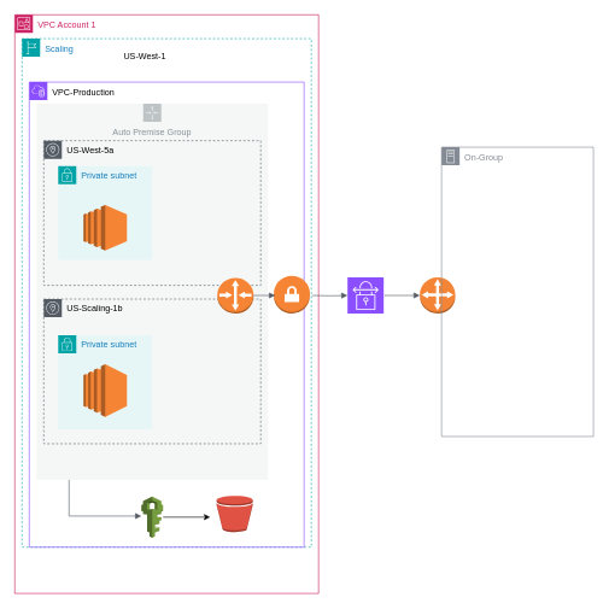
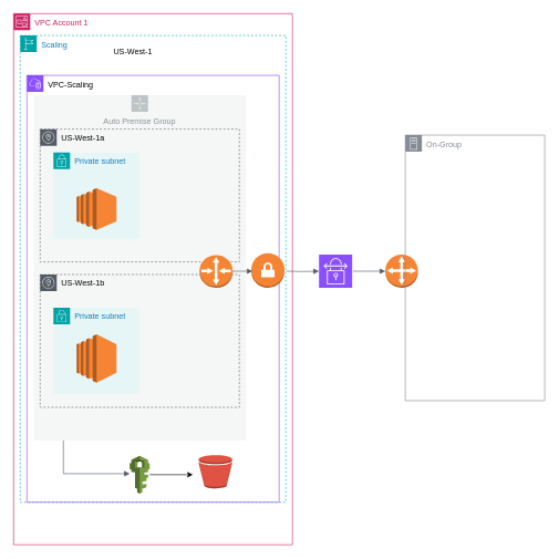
- <mxCell id="5" value="&lt;font color=&quot;#000000&quot;&gt;VPC-Production&lt;/font&gt;" style="points=[[0,0],[0.25,0],[0.5,0],[0.75,0],[1,0],[1,0.25],[1,0.5],[1,0.75],[1,1],[0.75,1],[0.5,1],[0.25,1],[0,1],[0,0.75],[0,0.5],[0,0.25]];outlineConnect=0;gradientColor=none;html=1;whiteSpace=wrap;fontSize=12;fontStyle=0;container=1;pointerEvents=0;collapsible=0;recursiveResize=0;shape=mxgraph.aws4.group;grIcon=mxgraph.aws4.group_vpc2;strokeColor=#8C4FFF;fillColor=none;verticalAlign=top;align=left;spacingLeft=30;fontColor=#AAB7B8;dashed=0;" parent="3" vertex="1"><mxGeometry x="10" y="60" width="380" height="643" as="geometry" /></mxCell>
+ <mxCell id="5" value="&lt;font color=&quot;#000000&quot;&gt;VPC-Scaling&lt;/font&gt;" style="points=[[0,0],[0.25,0],[0.5,0],[0.75,0],[1,0],[1,0.25],[1,0.5],[1,0.75],[1,1],[0.75,1],[0.5,1],[0.25,1],[0,1],[0,0.75],[0,0.5],[0,0.25]];outlineConnect=0;gradientColor=none;html=1;whiteSpace=wrap;fontSize=12;fontStyle=0;container=1;pointerEvents=0;collapsible=0;recursiveResize=0;shape=mxgraph.aws4.group;grIcon=mxgraph.aws4.group_vpc2;strokeColor=#8C4FFF;fillColor=none;verticalAlign=top;align=left;spacingLeft=30;fontColor=#AAB7B8;dashed=0;" parent="3" vertex="1"><mxGeometry x="10" y="60" width="380" height="643" as="geometry" /></mxCell>
- <mxCell id="7" value="&lt;font color=&quot;#000000&quot;&gt;US-West-5a&lt;/font&gt;" style="sketch=0;outlineConnect=0;gradientColor=none;html=1;whiteSpace=wrap;fontSize=12;fontStyle=0;shape=mxgraph.aws4.group;grIcon=mxgraph.aws4.group_availability_zone;strokeColor=#545B64;fillColor=none;verticalAlign=top;align=left;spacingLeft=30;fontColor=#545B64;dashed=1;" parent="5" vertex="1"><mxGeometry x="20" y="81" width="300" height="200" as="geometry" /></mxCell>
+ <mxCell id="7" value="&lt;font color=&quot;#000000&quot;&gt;US-West-1a&lt;/font&gt;" style="sketch=0;outlineConnect=0;gradientColor=none;html=1;whiteSpace=wrap;fontSize=12;fontStyle=0;shape=mxgraph.aws4.group;grIcon=mxgraph.aws4.group_availability_zone;strokeColor=#545B64;fillColor=none;verticalAlign=top;align=left;spacingLeft=30;fontColor=#545B64;dashed=1;" parent="5" vertex="1"><mxGeometry x="20" y="81" width="300" height="200" as="geometry" /></mxCell>
- <mxCell id="11" value="&lt;font color=&quot;#000000&quot;&gt;US-Scaling-1b&lt;/font&gt;" style="sketch=0;outlineConnect=0;gradientColor=none;html=1;whiteSpace=wrap;fontSize=12;fontStyle=0;shape=mxgraph.aws4.group;grIcon=mxgraph.aws4.group_availability_zone;strokeColor=#545B64;fillColor=none;verticalAlign=top;align=left;spacingLeft=30;fontColor=#545B64;dashed=1;" parent="5" vertex="1"><mxGeometry x="20" y="300" width="300" height="200" as="geometry" /></mxCell>
+ <mxCell id="11" value="&lt;font color=&quot;#000000&quot;&gt;US-West-1b&lt;/font&gt;" style="sketch=0;outlineConnect=0;gradientColor=none;html=1;whiteSpace=wrap;fontSize=12;fontStyle=0;shape=mxgraph.aws4.group;grIcon=mxgraph.aws4.group_availability_zone;strokeColor=#545B64;fillColor=none;verticalAlign=top;align=left;spacingLeft=30;fontColor=#545B64;dashed=1;" parent="5" vertex="1"><mxGeometry x="20" y="300" width="300" height="200" as="geometry" /></mxCell>
